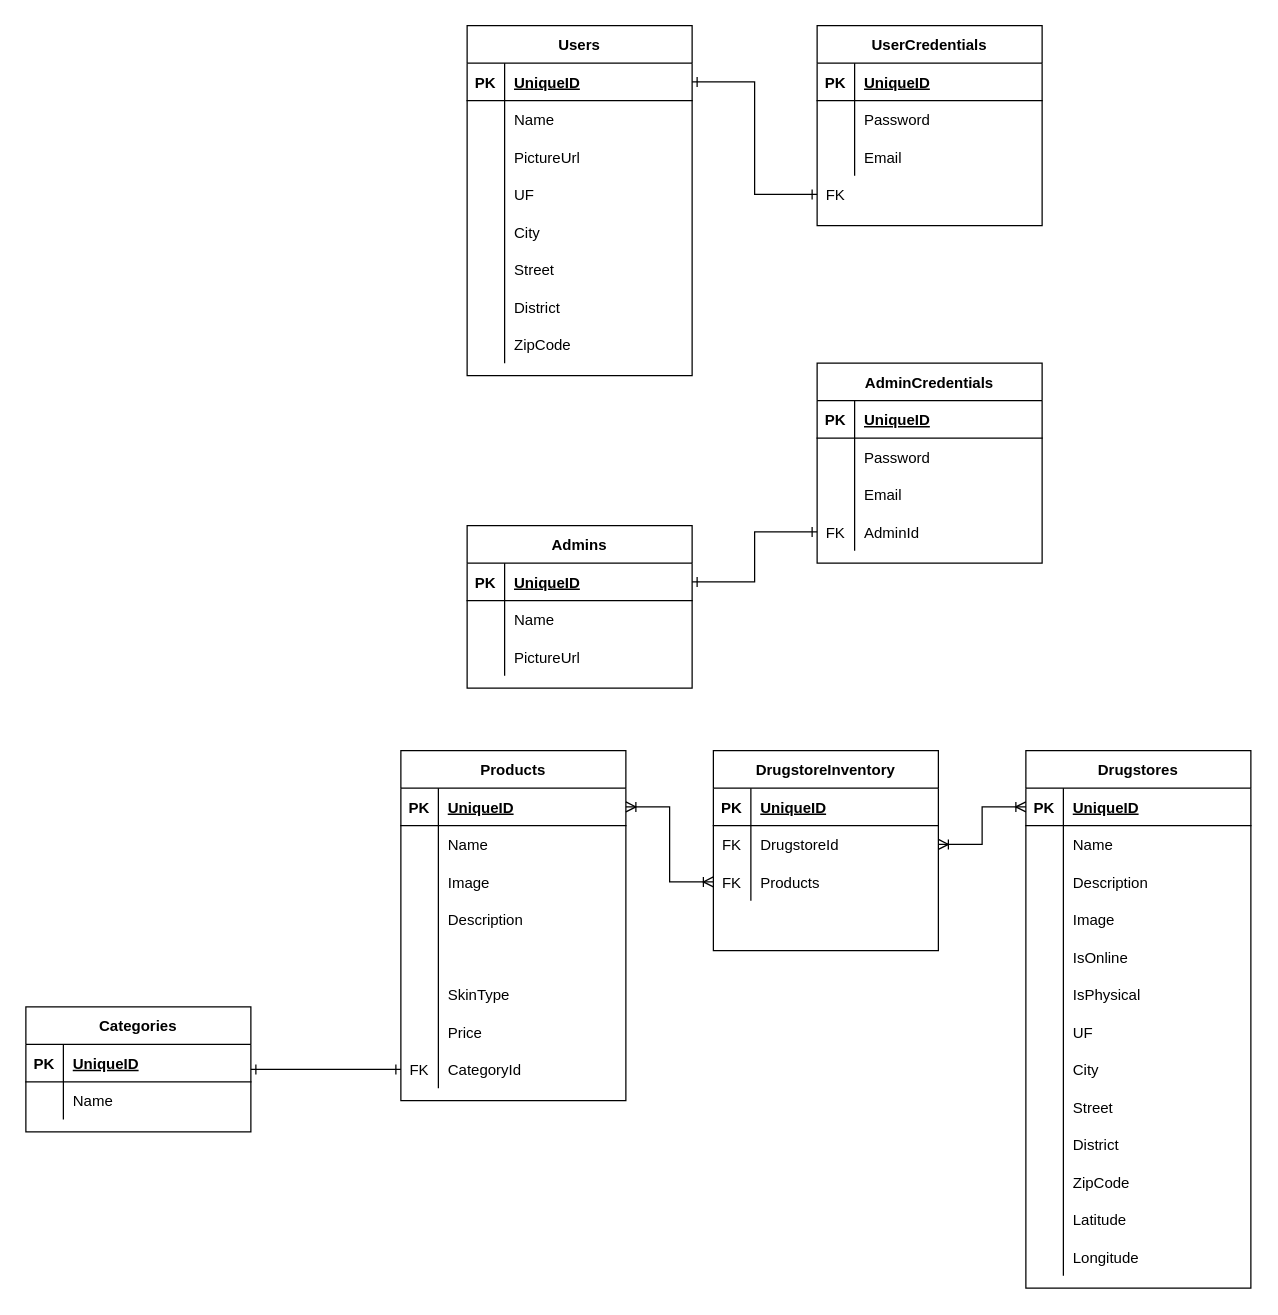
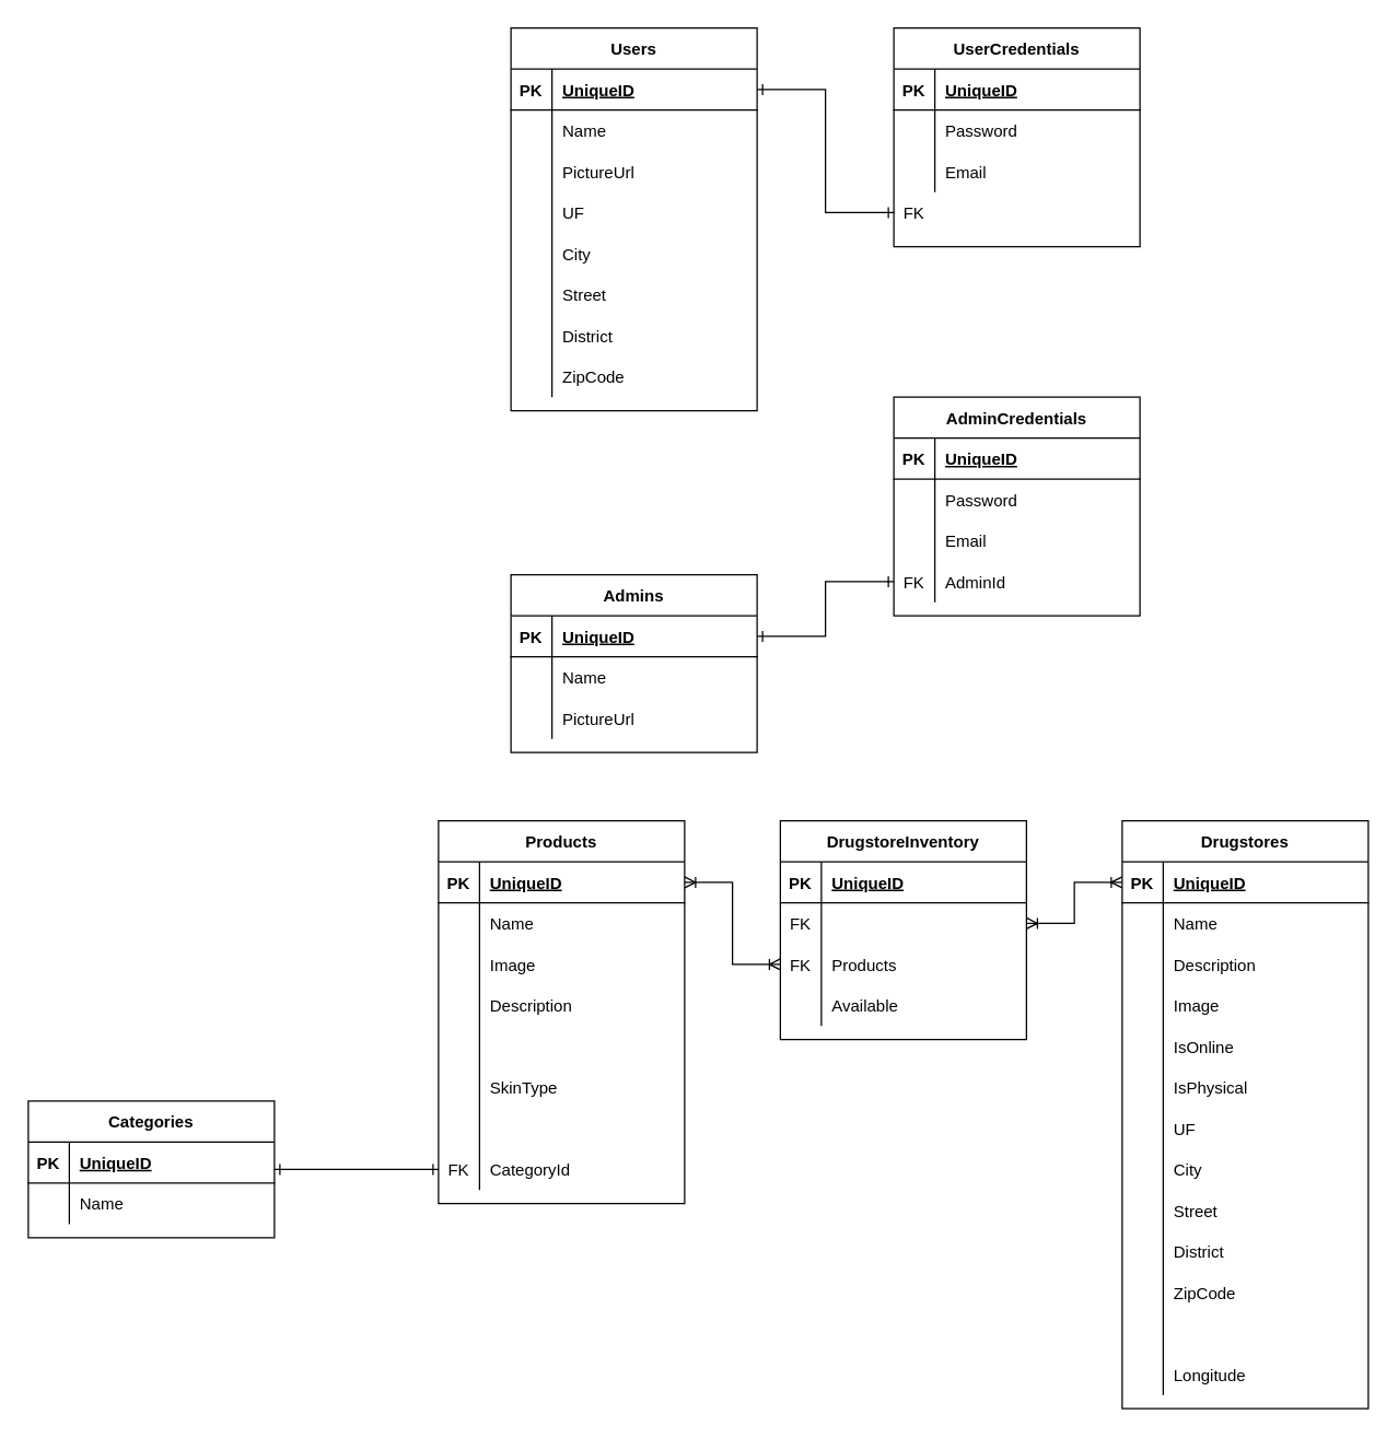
- <mxCell id="142" value="DrugstoreId" style="shape=partialRectangle;connectable=0;fillColor=none;top=0;left=0;bottom=0;right=0;align=left;spacingLeft=6;overflow=hidden;" vertex="1" parent="140"><mxGeometry x="30" width="150" height="30" as="geometry"><mxRectangle width="150" height="30" as="alternateBounds" /></mxGeometry></mxCell>
+ <mxCell id="148" value="Available" style="shape=partialRectangle;connectable=0;fillColor=none;top=0;left=0;bottom=0;right=0;align=left;spacingLeft=6;overflow=hidden;" vertex="1" parent="146"><mxGeometry x="30" width="150" height="30" as="geometry"><mxRectangle width="150" height="30" as="alternateBounds" /></mxGeometry></mxCell>
- <mxCell id="84" value="Price" style="shape=partialRectangle;connectable=0;fillColor=none;top=0;left=0;bottom=0;right=0;align=left;spacingLeft=6;overflow=hidden;" vertex="1" parent="82"><mxGeometry x="30" width="150" height="30" as="geometry"><mxRectangle width="150" height="30" as="alternateBounds" /></mxGeometry></mxCell>
- <mxCell id="132" value="Latitude" style="shape=partialRectangle;connectable=0;fillColor=none;top=0;left=0;bottom=0;right=0;align=left;spacingLeft=6;overflow=hidden;" vertex="1" parent="130"><mxGeometry x="30" width="150" height="30" as="geometry"><mxRectangle width="150" height="30" as="alternateBounds" /></mxGeometry></mxCell>
